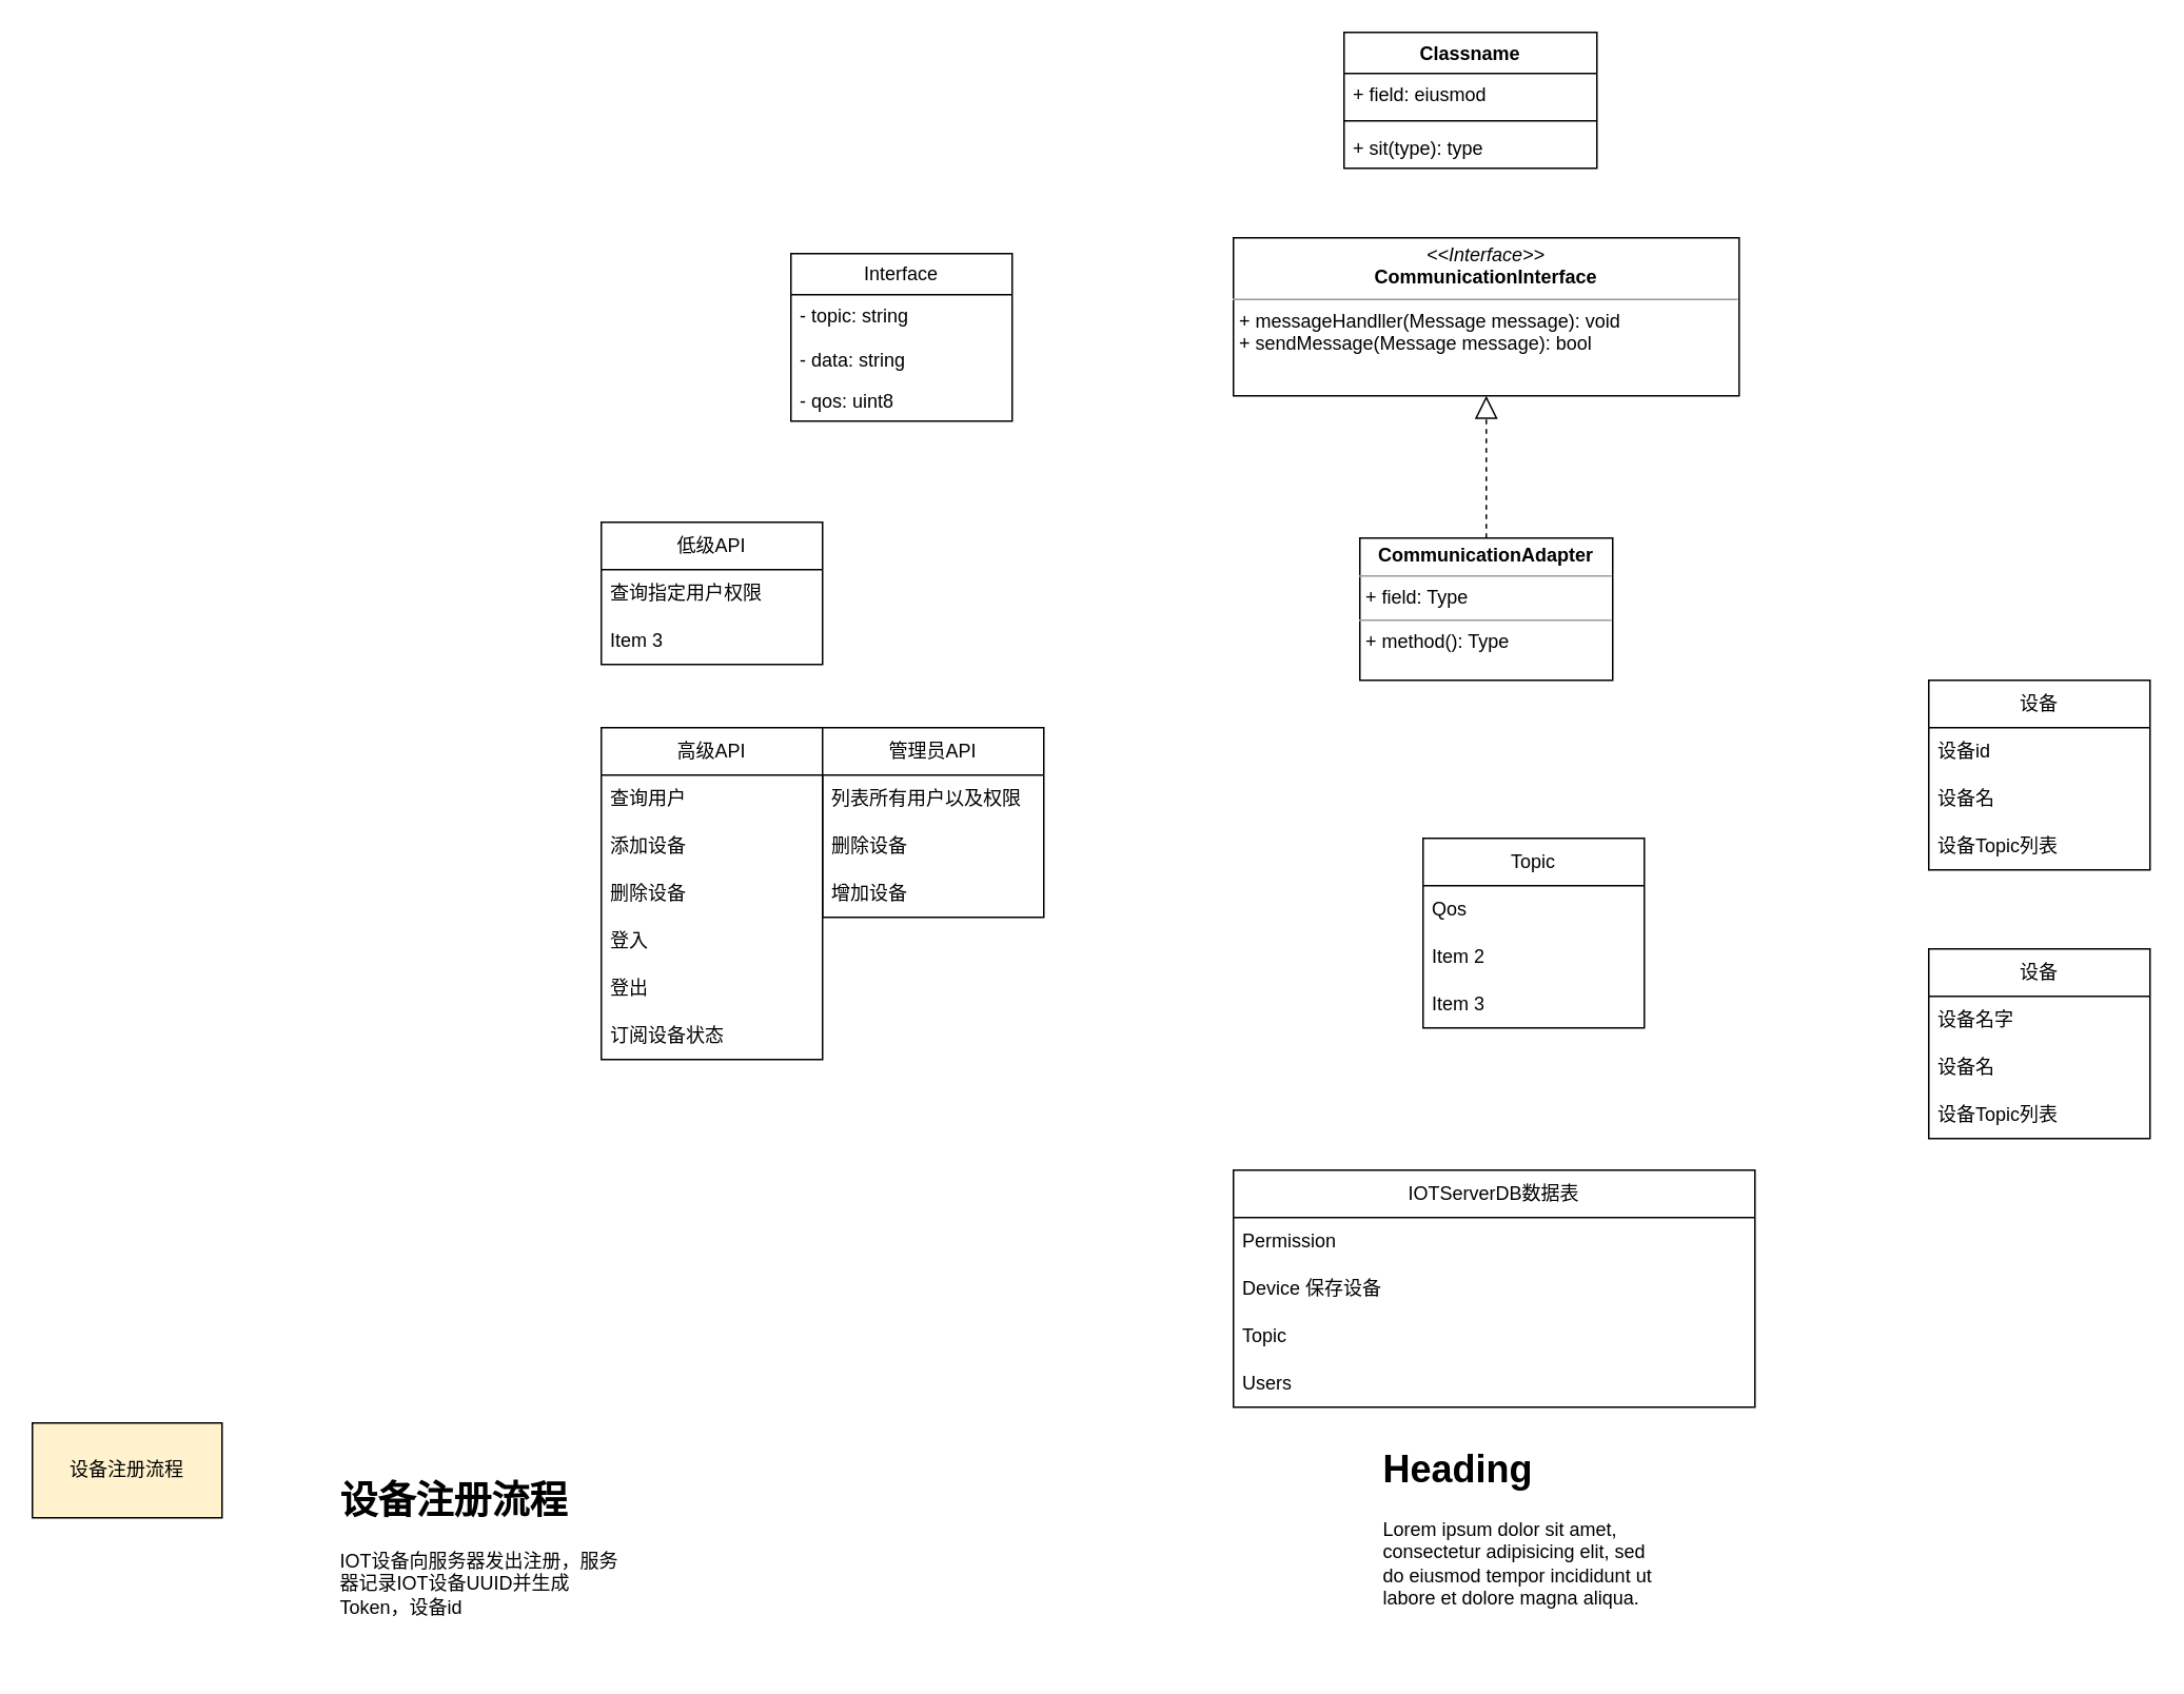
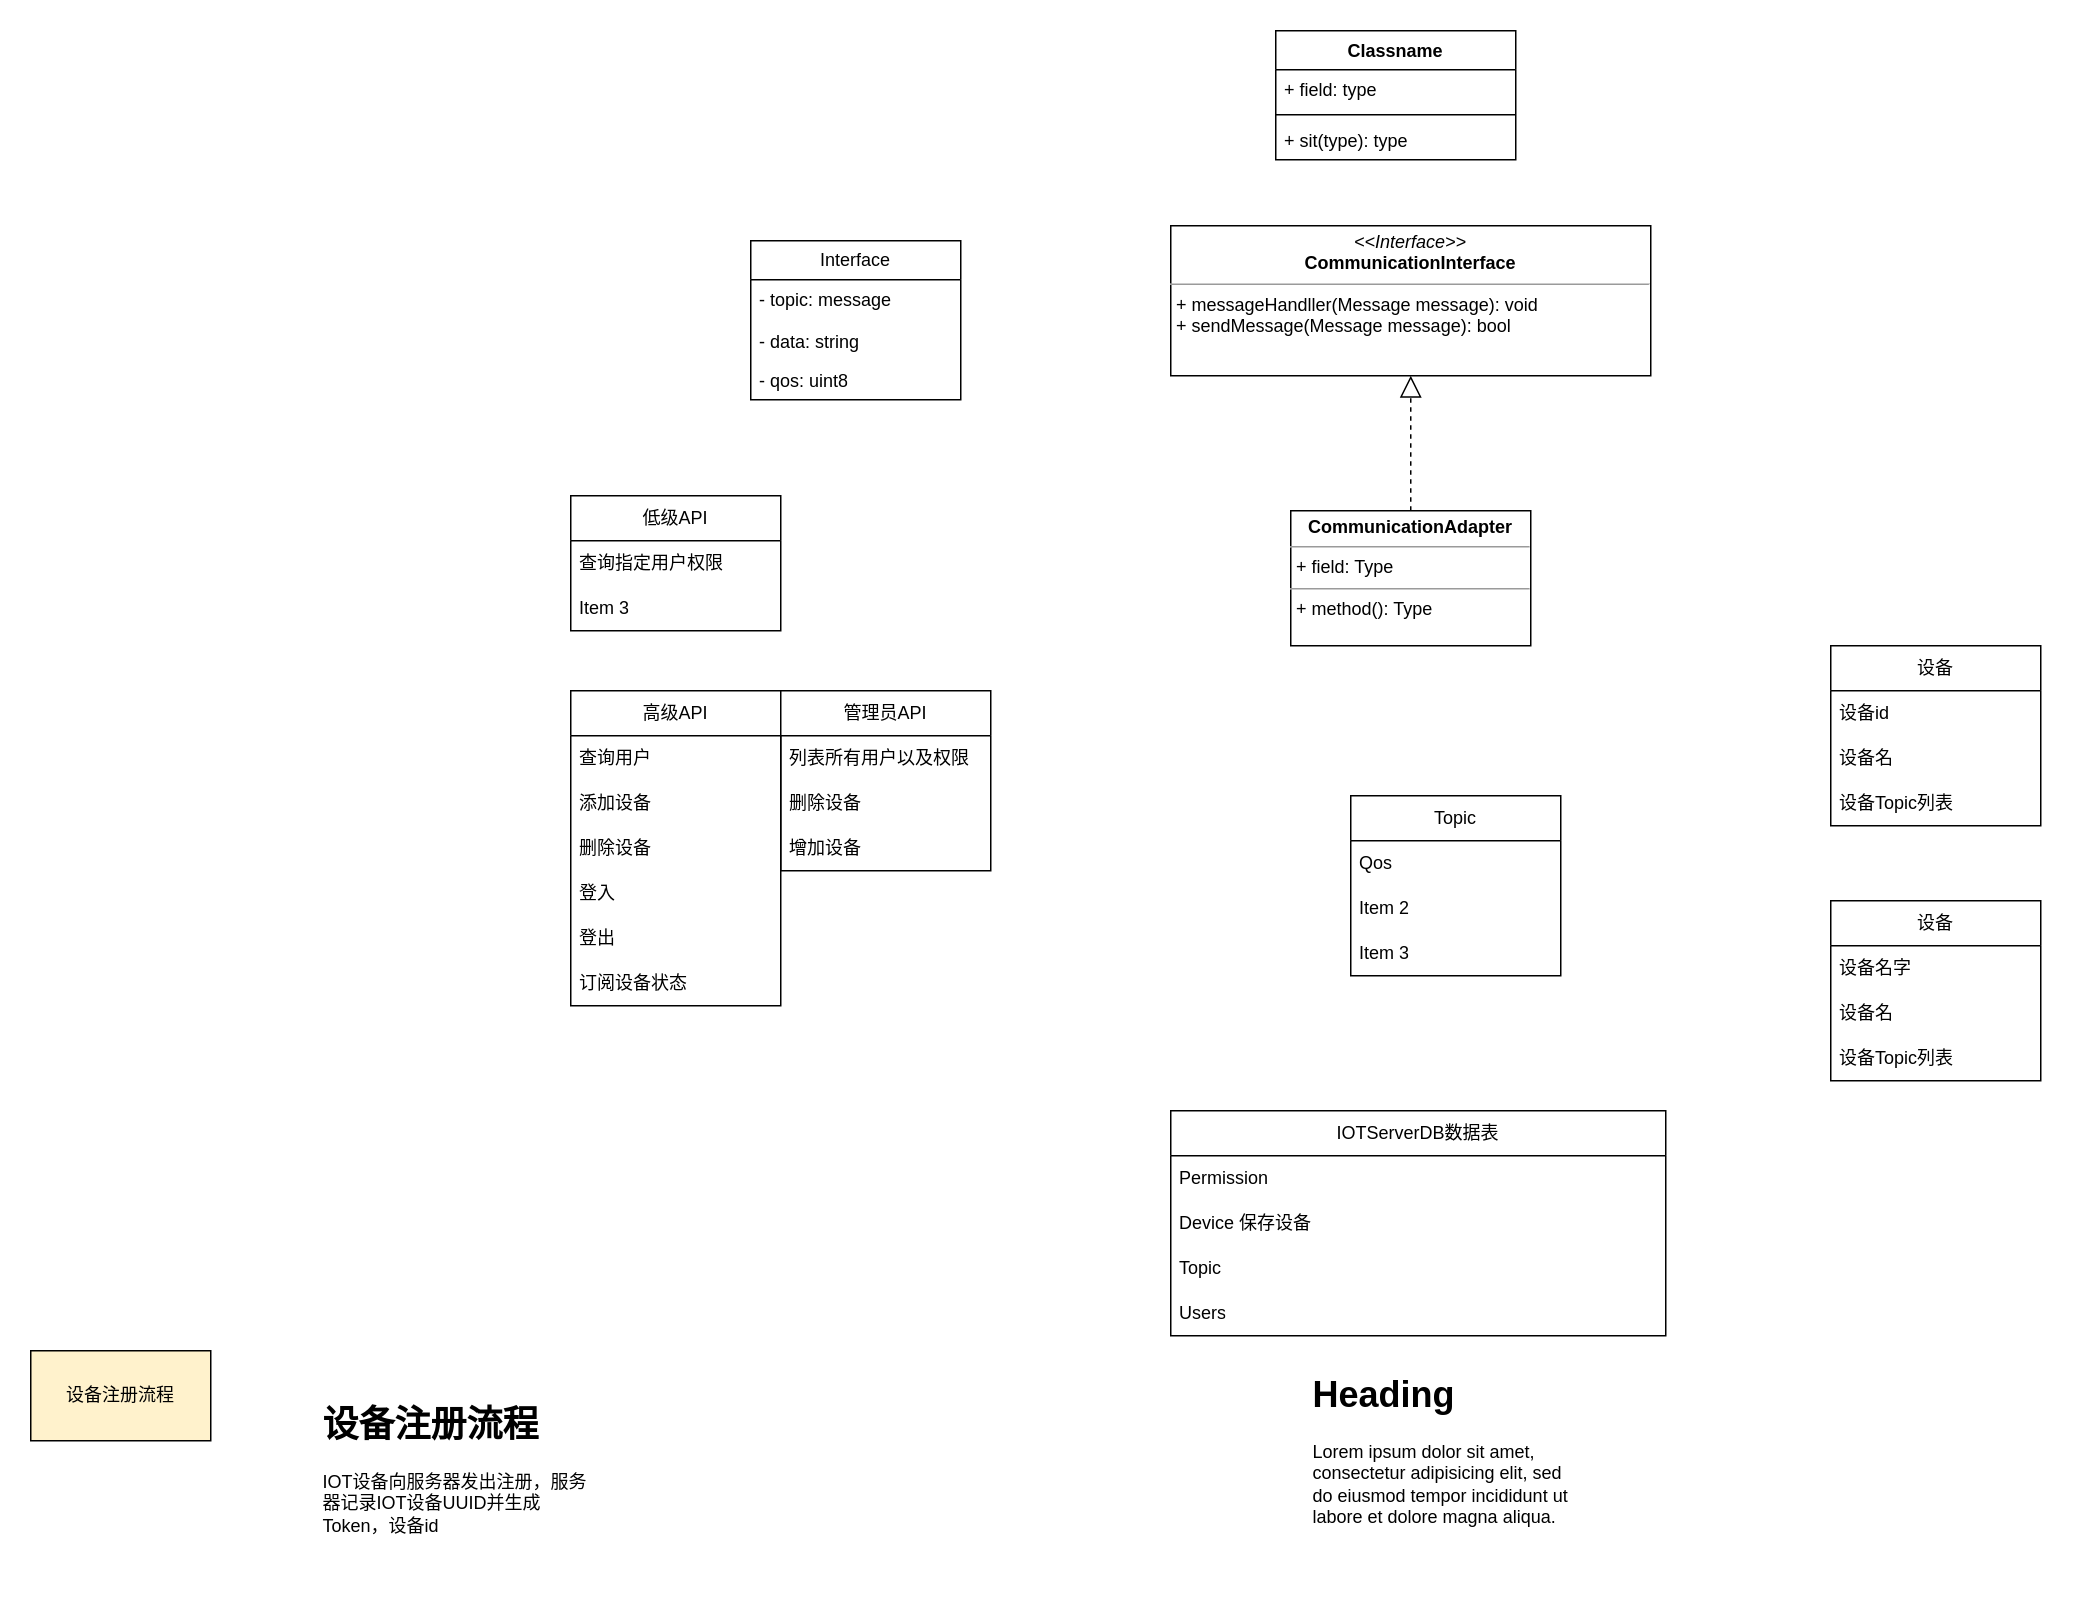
- <mxCell id="14" value="+ field: eiusmod" style="text;strokeColor=none;fillColor=none;align=left;verticalAlign=top;spacingLeft=4;spacingRight=4;overflow=hidden;rotatable=0;points=[[0,0.5],[1,0.5]];portConstraint=eastwest;whiteSpace=wrap;html=1;" parent="13" vertex="1"><mxGeometry y="26" width="160" height="26" as="geometry" /></mxCell>
+ <mxCell id="14" value="+ field: type" style="text;strokeColor=none;fillColor=none;align=left;verticalAlign=top;spacingLeft=4;spacingRight=4;overflow=hidden;rotatable=0;points=[[0,0.5],[1,0.5]];portConstraint=eastwest;whiteSpace=wrap;html=1;" parent="13" vertex="1"><mxGeometry y="26" width="160" height="26" as="geometry" /></mxCell>
- <mxCell id="4" value="-&amp;nbsp;topic: string" style="text;strokeColor=none;fillColor=none;align=left;verticalAlign=top;spacingLeft=4;spacingRight=4;overflow=hidden;rotatable=0;points=[[0,0.5],[1,0.5]];portConstraint=eastwest;whiteSpace=wrap;html=1;" parent="3" vertex="1"><mxGeometry y="26" width="140" height="28" as="geometry" /></mxCell>
+ <mxCell id="4" value="-&amp;nbsp;topic: message" style="text;strokeColor=none;fillColor=none;align=left;verticalAlign=top;spacingLeft=4;spacingRight=4;overflow=hidden;rotatable=0;points=[[0,0.5],[1,0.5]];portConstraint=eastwest;whiteSpace=wrap;html=1;" parent="3" vertex="1"><mxGeometry y="26" width="140" height="28" as="geometry" /></mxCell>
